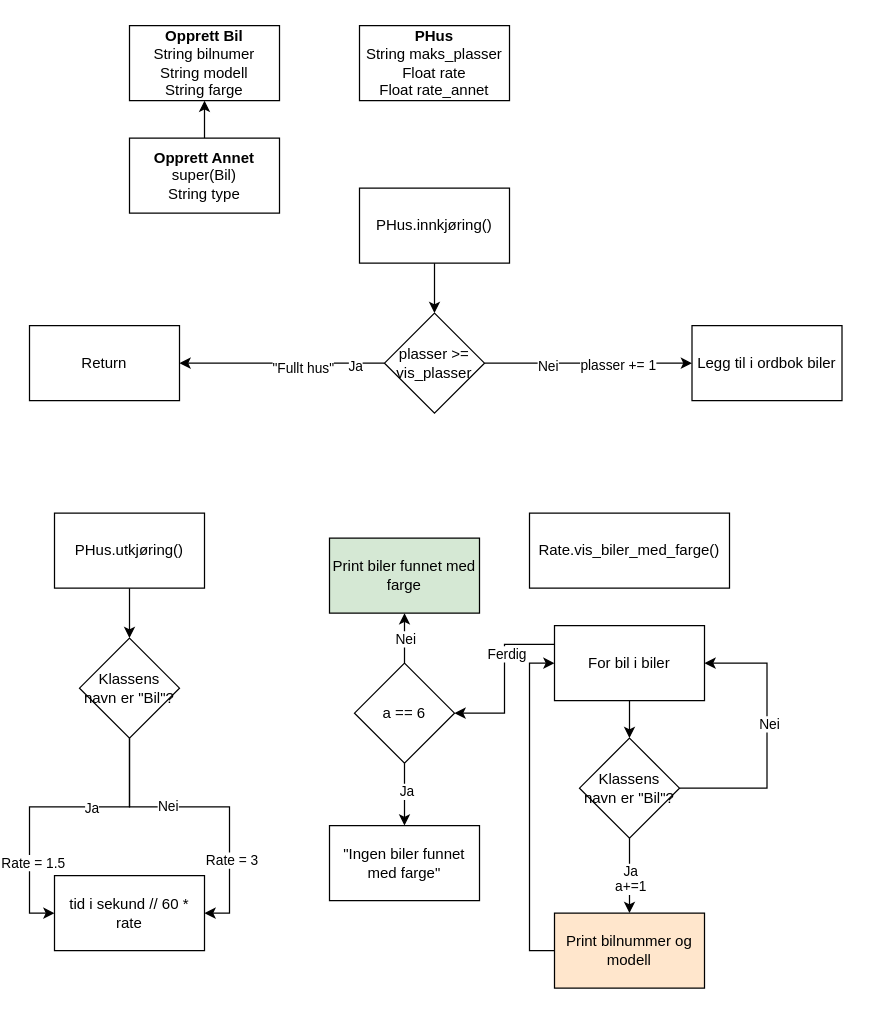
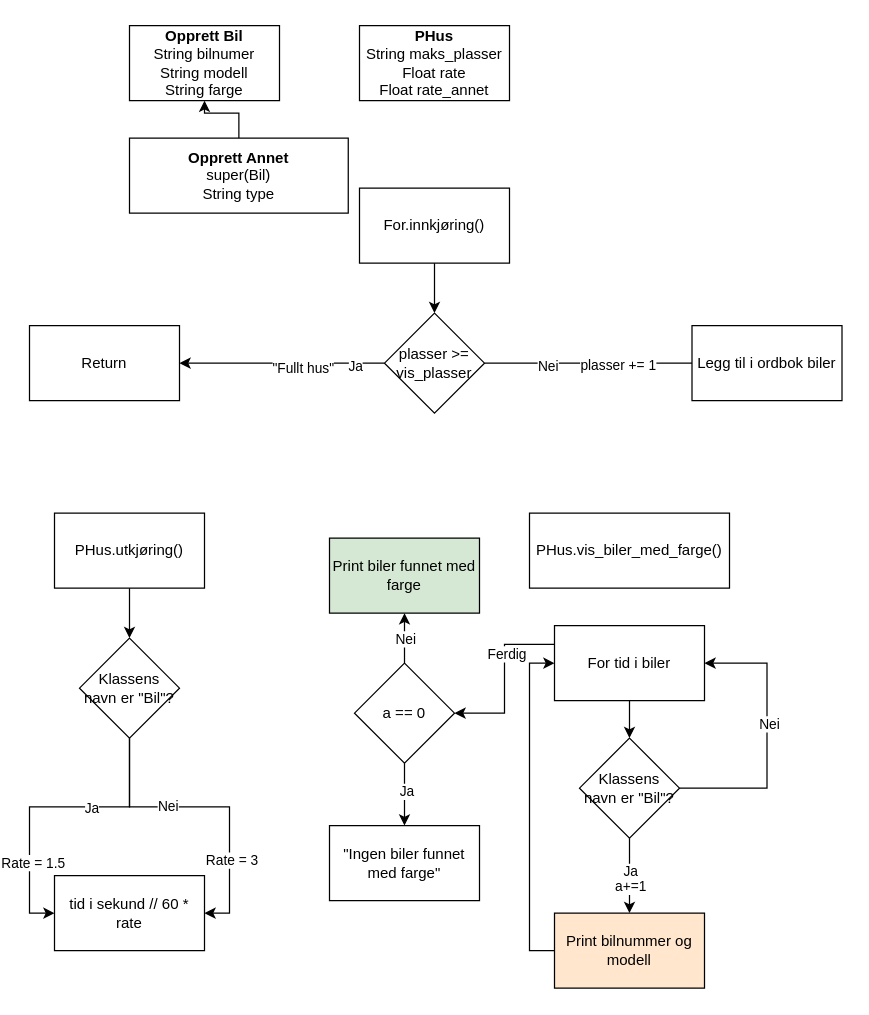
- <mxCell id="5" value="&lt;b&gt;Opprett Annet&lt;/b&gt;&lt;div&gt;super(Bil)&lt;/div&gt;&lt;div&gt;String type&lt;/div&gt;" style="whiteSpace=wrap;html=1;" vertex="1" parent="1"><mxGeometry x="100" y="110" width="120" height="60" as="geometry" /></mxCell>
+ <mxCell id="5" value="&lt;b&gt;Opprett Annet&lt;/b&gt;&lt;div&gt;super(Bil)&lt;/div&gt;&lt;div&gt;String type&lt;/div&gt;" style="whiteSpace=wrap;html=1;" vertex="1" parent="1"><mxGeometry x="100" y="110" width="175" height="60" as="geometry" /></mxCell>
- <mxCell id="7" value="PHus.innkjøring()" style="whiteSpace=wrap;html=1;" vertex="1" parent="1"><mxGeometry x="284" y="150" width="120" height="60" as="geometry" /></mxCell>
+ <mxCell id="7" value="For.innkjøring()" style="whiteSpace=wrap;html=1;" vertex="1" parent="1"><mxGeometry x="284" y="150" width="120" height="60" as="geometry" /></mxCell>
- <mxCell id="11" value="" style="edgeStyle=orthogonalEdgeStyle;rounded=0;orthogonalLoop=1;jettySize=auto;html=1;" edge="1" parent="1" source="14" target="16"><mxGeometry relative="1" as="geometry" /></mxCell>
+ <mxCell id="11" value="" style="edgeStyle=orthogonalEdgeStyle;rounded=0;orthogonalLoop=1;jettySize=auto;html=1;endArrow=none;" edge="1" parent="1" source="14" target="16"><mxGeometry relative="1" as="geometry" /></mxCell>
- <mxCell id="27" value="Rate.vis_biler_med_farge()" style="whiteSpace=wrap;html=1;" vertex="1" parent="1"><mxGeometry x="420" y="410" width="160" height="60" as="geometry" /></mxCell>
+ <mxCell id="27" value="PHus.vis_biler_med_farge()" style="whiteSpace=wrap;html=1;" vertex="1" parent="1"><mxGeometry x="420" y="410" width="160" height="60" as="geometry" /></mxCell>
- <mxCell id="37" value="For bil i biler" style="whiteSpace=wrap;html=1;" vertex="1" parent="1"><mxGeometry x="440" y="500" width="120" height="60" as="geometry" /></mxCell>
+ <mxCell id="37" value="For tid i biler" style="whiteSpace=wrap;html=1;" vertex="1" parent="1"><mxGeometry x="440" y="500" width="120" height="60" as="geometry" /></mxCell>
- <mxCell id="44" value="a == 6" style="rhombus;whiteSpace=wrap;html=1;" vertex="1" parent="1"><mxGeometry x="280" y="530" width="80" height="80" as="geometry" /></mxCell>
+ <mxCell id="44" value="a == 0" style="rhombus;whiteSpace=wrap;html=1;" vertex="1" parent="1"><mxGeometry x="280" y="530" width="80" height="80" as="geometry" /></mxCell>
